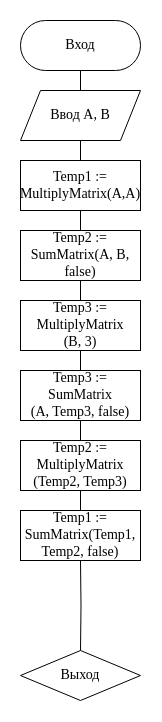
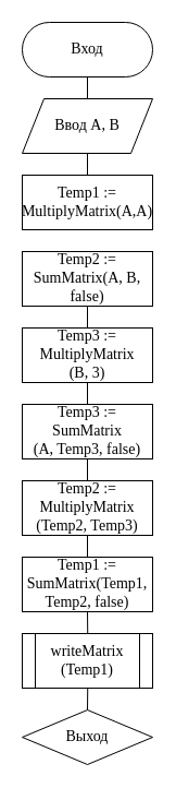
- <mxCell id="7" value="" style="edgeStyle=orthogonalEdgeStyle;rounded=0;orthogonalLoop=1;jettySize=auto;html=1;endArrow=none;endFill=0;" parent="1" source="8" target="12" edge="1"><mxGeometry relative="1" as="geometry" /></mxCell>
+ <mxCell id="6" value="writeMatrix&lt;br&gt;(Temp1)" style="shape=process;whiteSpace=wrap;html=1;backgroundOutline=1;fontFamily=Times New Roman;fontSize=14;" parent="1" vertex="1"><mxGeometry x="20" y="580" width="120" height="50" as="geometry" /></mxCell>
